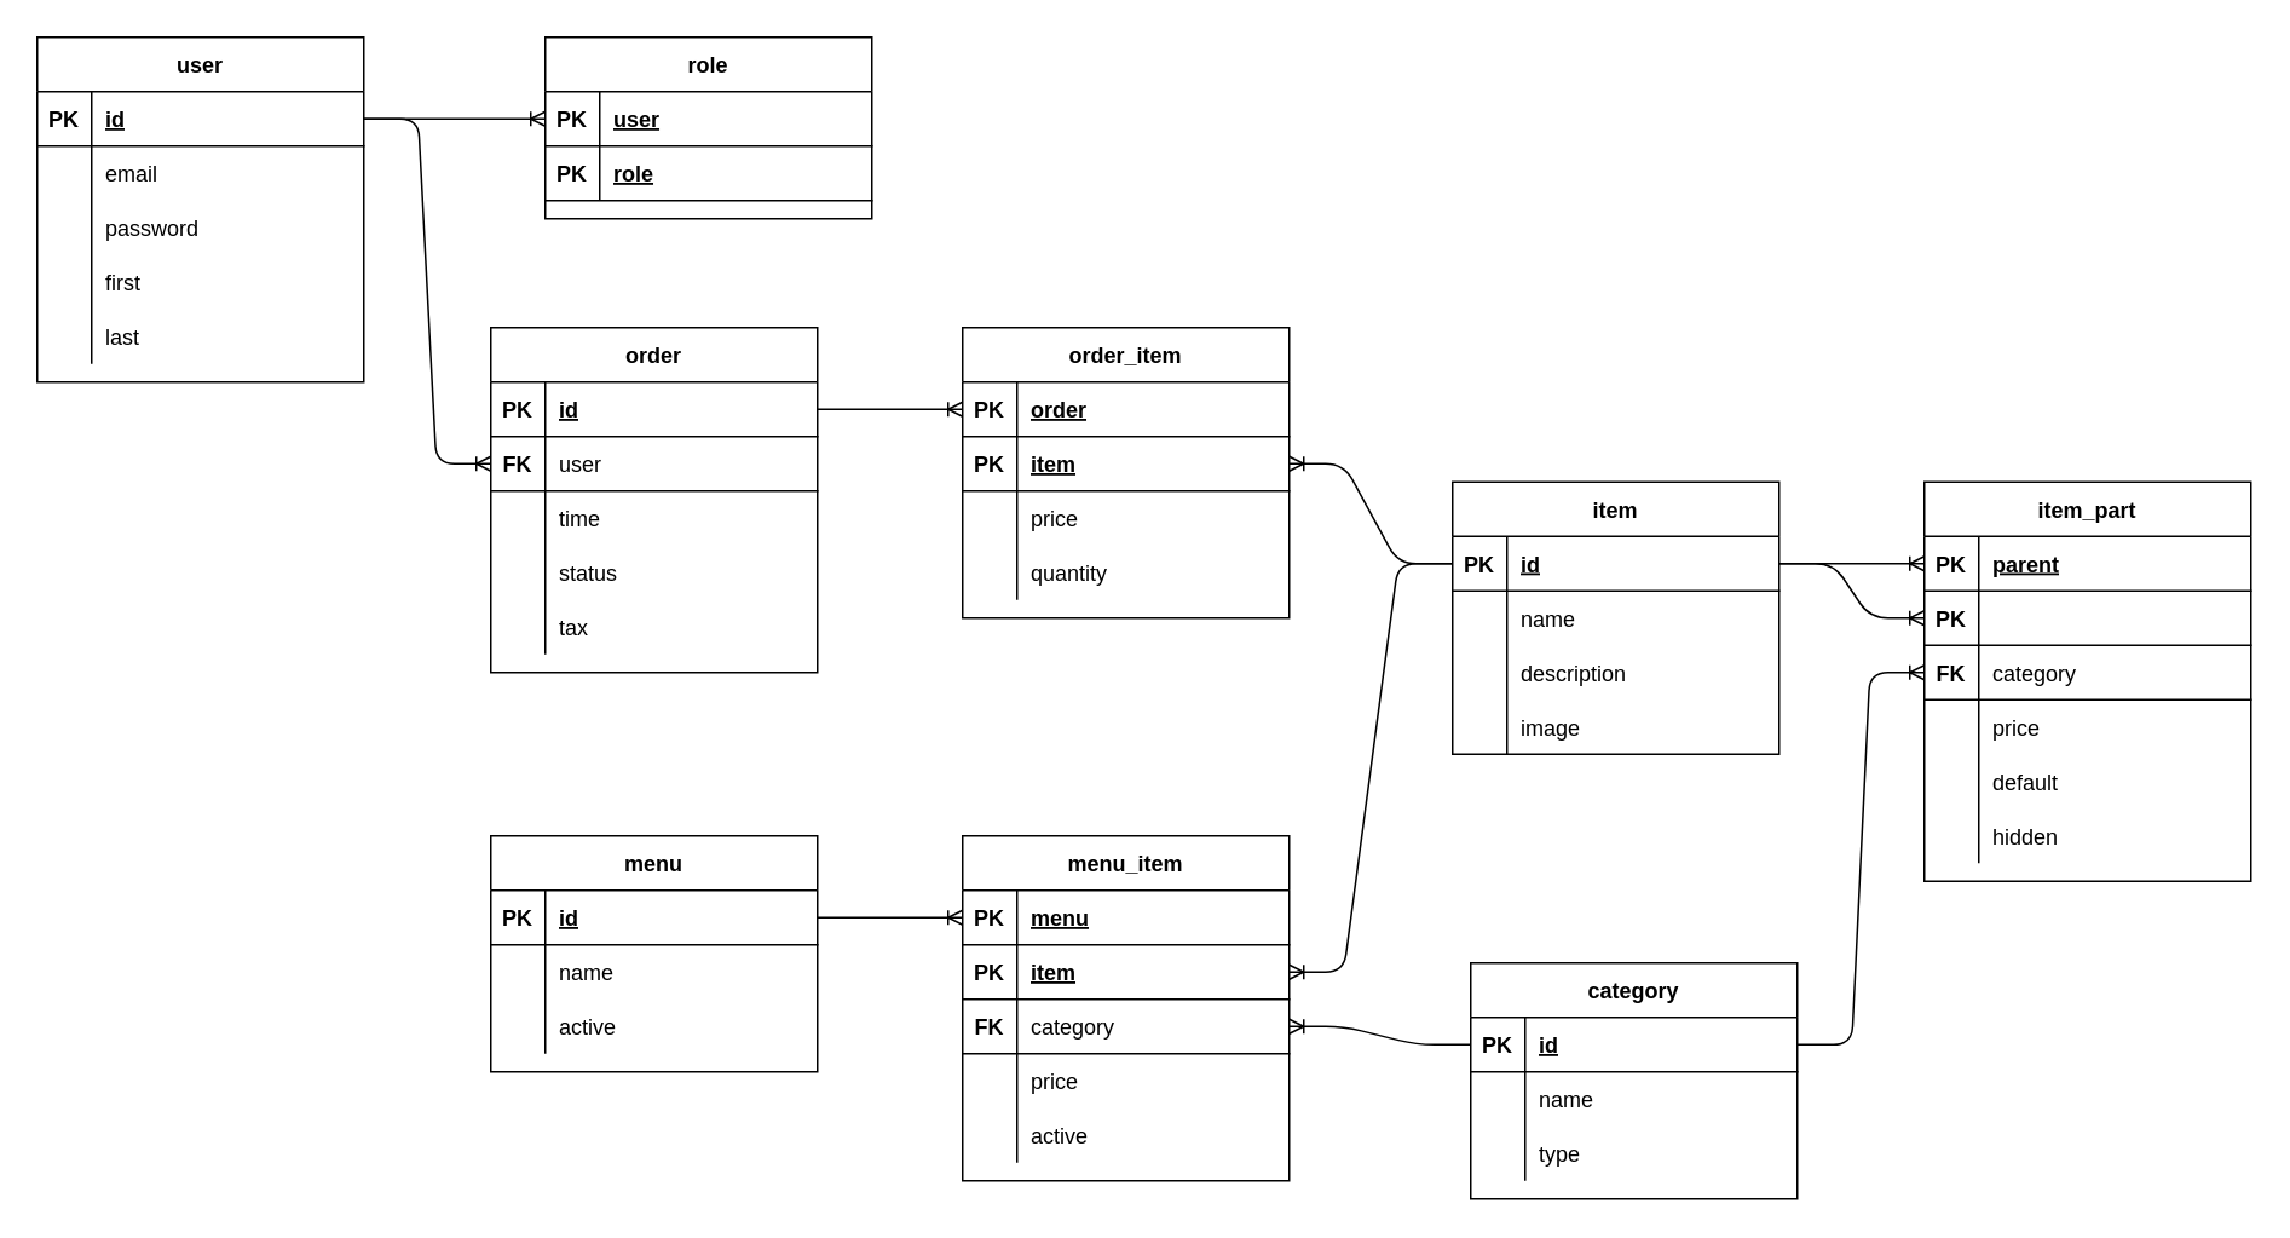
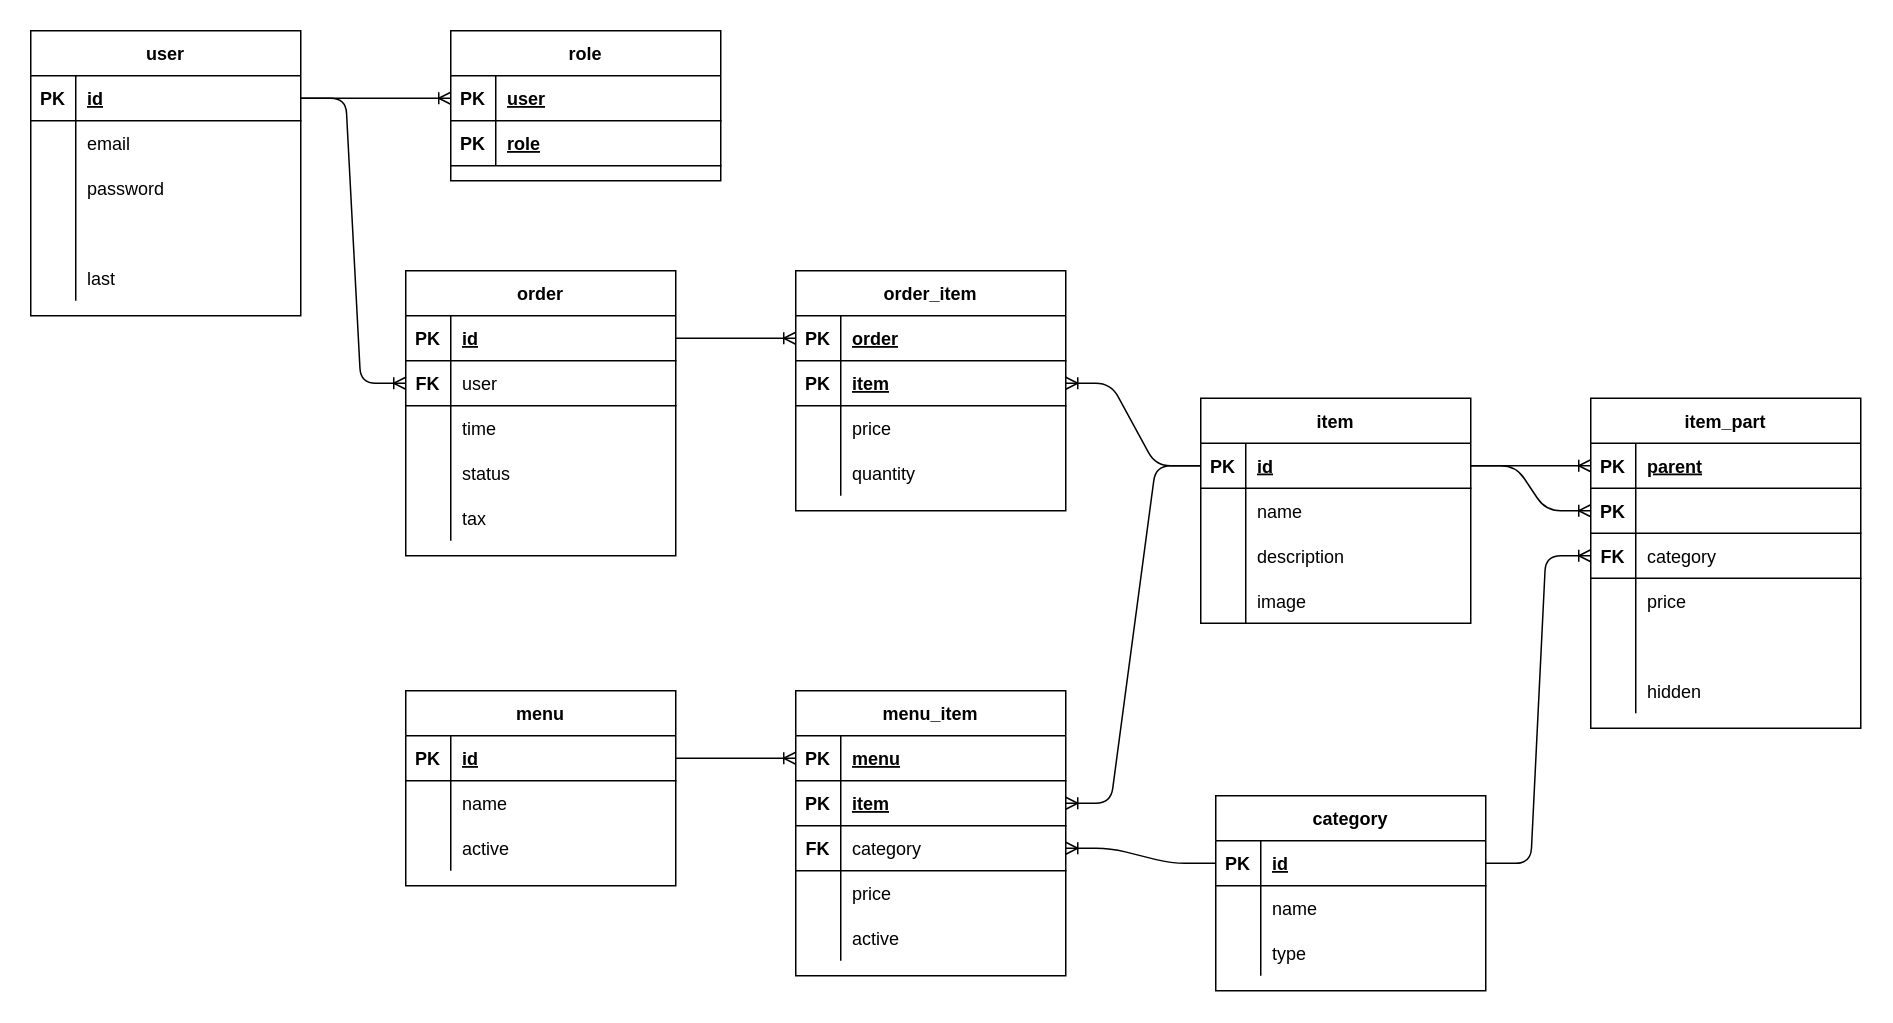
- <mxCell id="14" value="first" style="shape=partialRectangle;connectable=0;fillColor=none;top=0;left=0;bottom=0;right=0;align=left;spacingLeft=6;overflow=hidden;" parent="12" vertex="1"><mxGeometry x="30" width="150" height="30" as="geometry" /></mxCell>
- <mxCell id="99" value="default" style="shape=partialRectangle;connectable=0;fillColor=none;top=0;left=0;bottom=0;right=0;align=left;spacingLeft=6;overflow=hidden;" parent="97" vertex="1"><mxGeometry x="30" width="150" height="30" as="geometry" /></mxCell>
